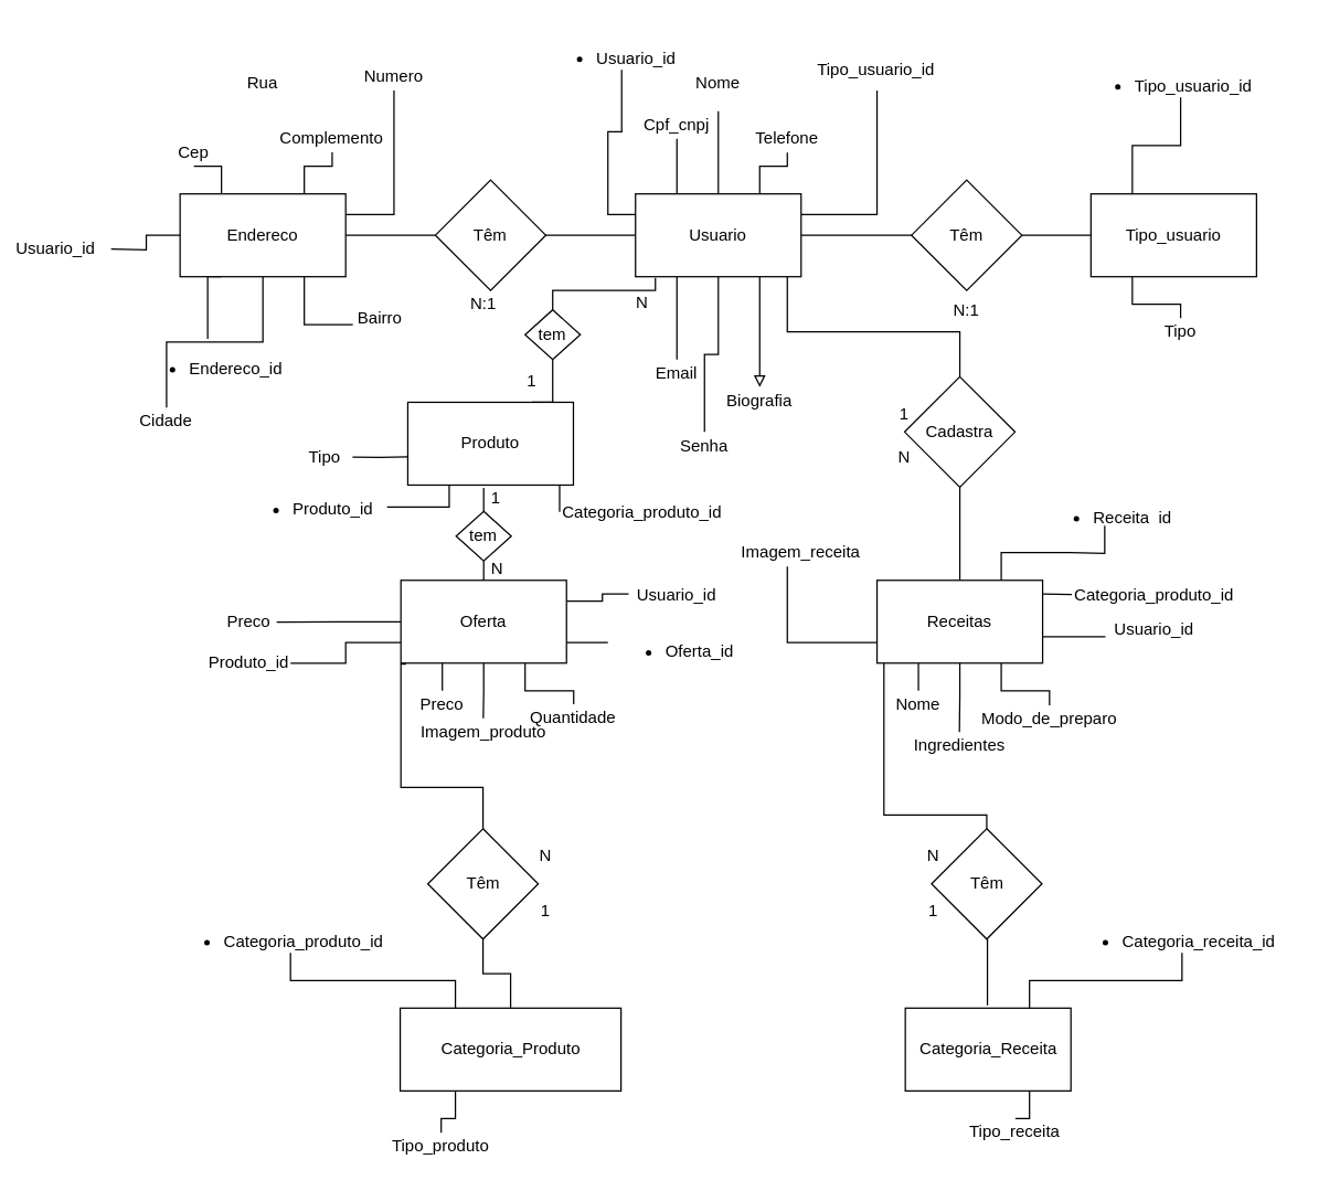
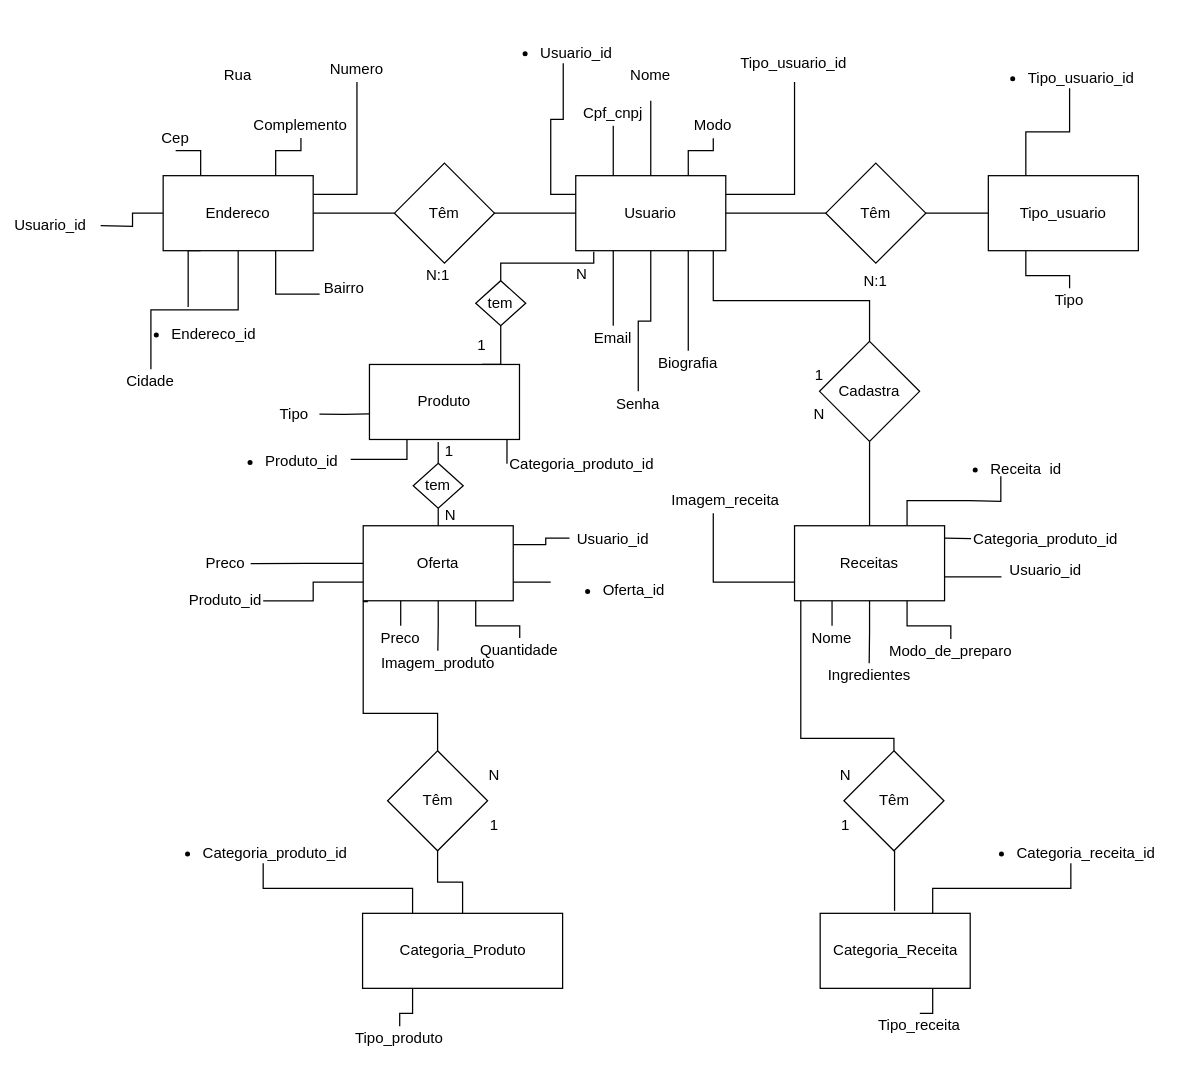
- <mxCell id="32" value="Telefone" style="text;html=1;strokeColor=none;fillColor=none;align=center;verticalAlign=middle;whiteSpace=wrap;rounded=0;" parent="1" vertex="1"><mxGeometry x="550" y="90" width="40" height="20" as="geometry" /></mxCell>
+ <mxCell id="32" value="Modo" style="text;html=1;strokeColor=none;fillColor=none;align=center;verticalAlign=middle;whiteSpace=wrap;rounded=0;" parent="1" vertex="1"><mxGeometry x="550" y="90" width="40" height="20" as="geometry" /></mxCell>
- <mxCell id="7" style="edgeStyle=orthogonalEdgeStyle;rounded=0;orthogonalLoop=1;jettySize=auto;html=1;exitX=0.75;exitY=1;exitDx=0;exitDy=0;endArrow=block;endFill=0;" parent="1" source="10" target="35" edge="1"><mxGeometry relative="1" as="geometry"><mxPoint x="560" y="230" as="targetPoint" /></mxGeometry></mxCell>
+ <mxCell id="7" style="edgeStyle=orthogonalEdgeStyle;rounded=0;orthogonalLoop=1;jettySize=auto;html=1;exitX=0.75;exitY=1;exitDx=0;exitDy=0;endArrow=none;endFill=0;" parent="1" source="10" target="35" edge="1"><mxGeometry relative="1" as="geometry"><mxPoint x="560" y="230" as="targetPoint" /></mxGeometry></mxCell>
